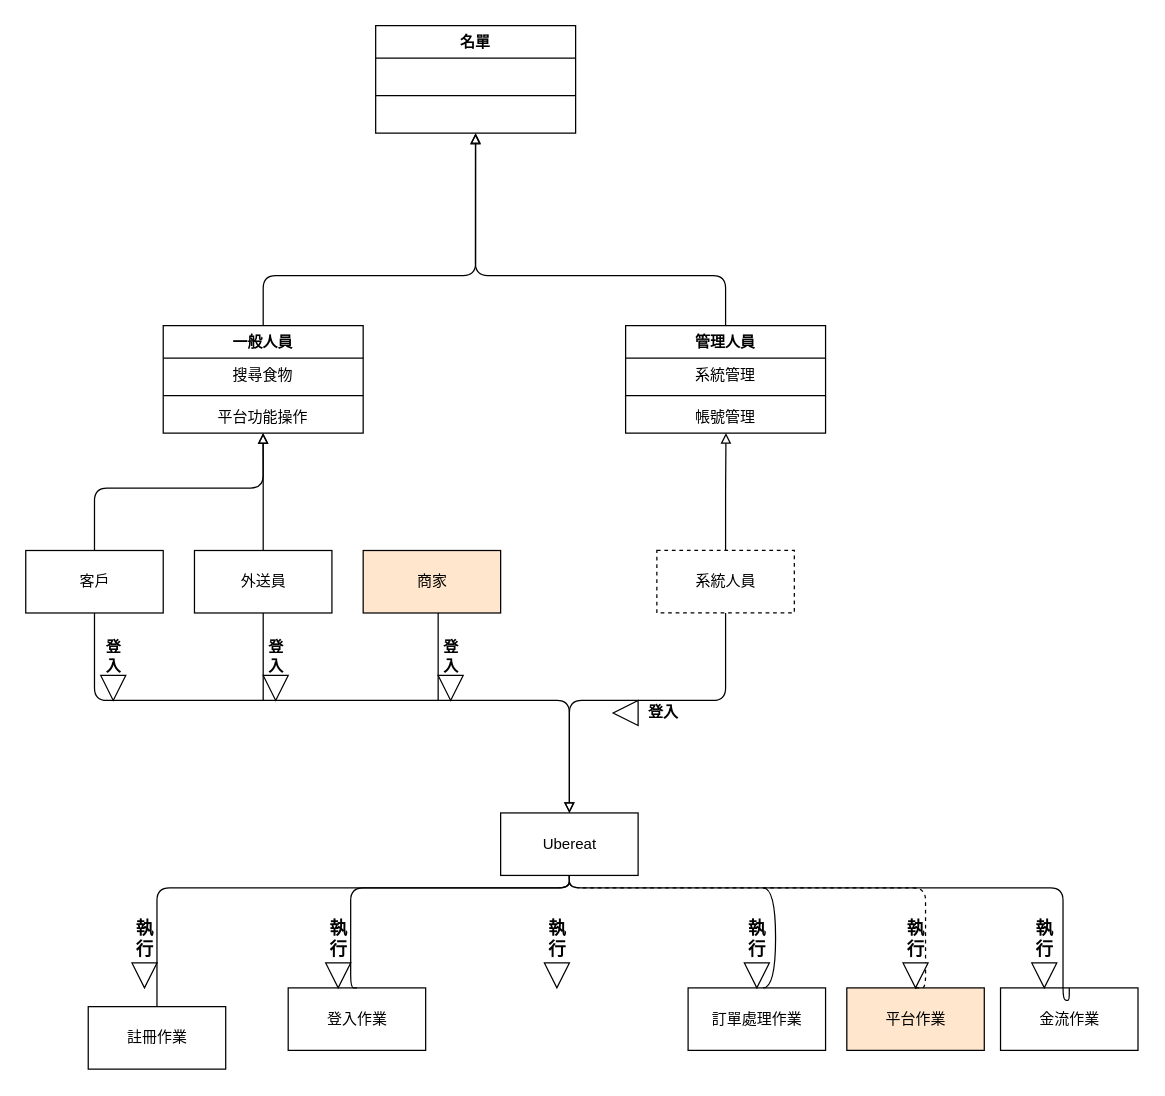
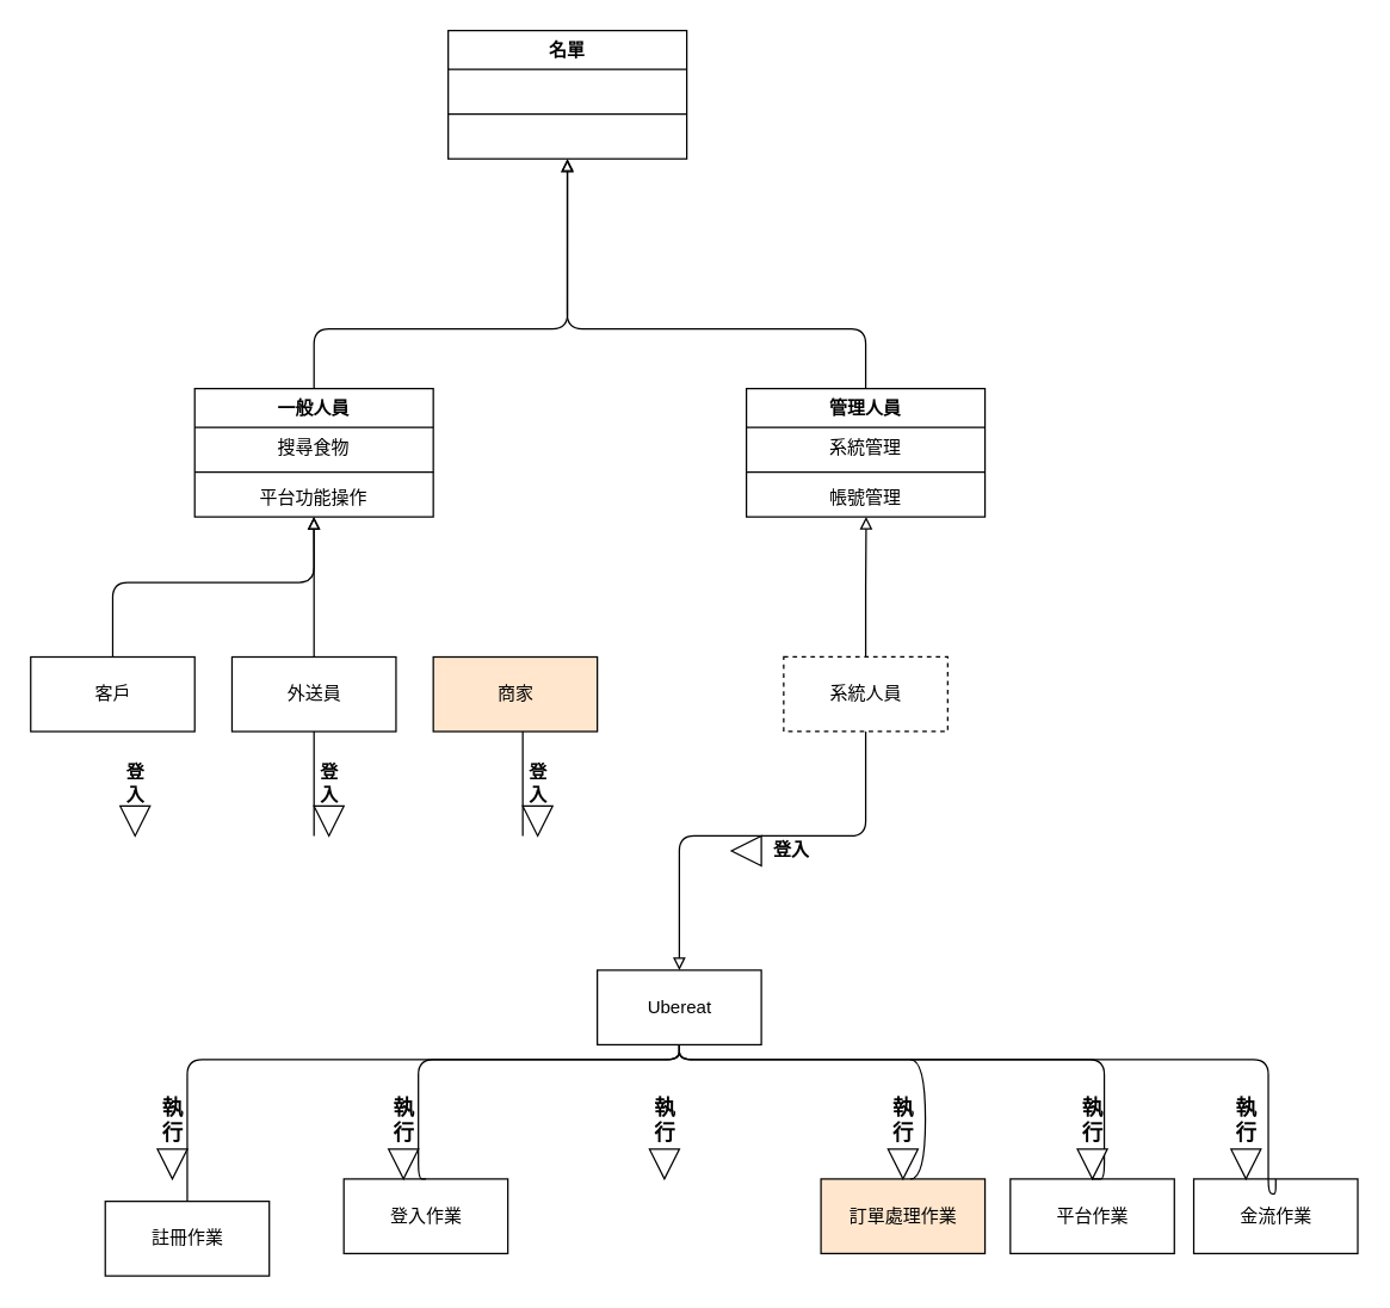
- <mxCell id="24" style="edgeStyle=orthogonalEdgeStyle;rounded=1;orthogonalLoop=1;jettySize=auto;html=1;exitX=0.5;exitY=1;exitDx=0;exitDy=0;endArrow=block;endFill=0;entryX=0.5;entryY=0;entryDx=0;entryDy=0;" parent="1" source="16" target="19" edge="1"><mxGeometry relative="1" as="geometry"><Array as="points"><mxPoint x="75" y="560" /><mxPoint x="455" y="560" /></Array><mxPoint x="209.57" y="612.74" as="sourcePoint" /><mxPoint x="70.01" y="519.002" as="targetPoint" /></mxGeometry></mxCell>
- <mxCell id="34" style="edgeStyle=orthogonalEdgeStyle;rounded=1;orthogonalLoop=1;jettySize=auto;html=1;exitX=0.5;exitY=1;exitDx=0;exitDy=0;endArrow=none;endFill=0;entryX=0.5;entryY=0;entryDx=0;entryDy=0;dashed=1;" parent="1" source="19" target="30" edge="1"><mxGeometry relative="1" as="geometry"><Array as="points"><mxPoint x="455" y="710" /><mxPoint x="740" y="710" /><mxPoint x="740" y="790" /><mxPoint x="735" y="790" /></Array><mxPoint x="465" y="710" as="sourcePoint" /><mxPoint x="465" y="800" as="targetPoint" /></mxGeometry></mxCell>
+ <mxCell id="34" style="edgeStyle=orthogonalEdgeStyle;rounded=1;orthogonalLoop=1;jettySize=auto;html=1;exitX=0.5;exitY=1;exitDx=0;exitDy=0;endArrow=none;endFill=0;entryX=0.5;entryY=0;entryDx=0;entryDy=0;" parent="1" source="19" target="30" edge="1"><mxGeometry relative="1" as="geometry"><Array as="points"><mxPoint x="455" y="710" /><mxPoint x="740" y="710" /><mxPoint x="740" y="790" /><mxPoint x="735" y="790" /></Array><mxPoint x="465" y="710" as="sourcePoint" /><mxPoint x="465" y="800" as="targetPoint" /></mxGeometry></mxCell>
- <mxCell id="54" value="訂單處理作業" style="html=1;" vertex="1" parent="1"><mxGeometry x="550" y="790" width="110" height="50" as="geometry" /></mxCell>
+ <mxCell id="54" value="訂單處理作業" style="html=1;fillColor=#ffe6cc;" vertex="1" parent="1"><mxGeometry x="550" y="790" width="110" height="50" as="geometry" /></mxCell>
- <mxCell id="30" value="平台作業" style="html=1;fillColor=#ffe6cc;" parent="1" vertex="1"><mxGeometry x="677" y="790" width="110" height="50" as="geometry" /></mxCell>
+ <mxCell id="30" value="平台作業" style="html=1;" parent="1" vertex="1"><mxGeometry x="677" y="790" width="110" height="50" as="geometry" /></mxCell>
